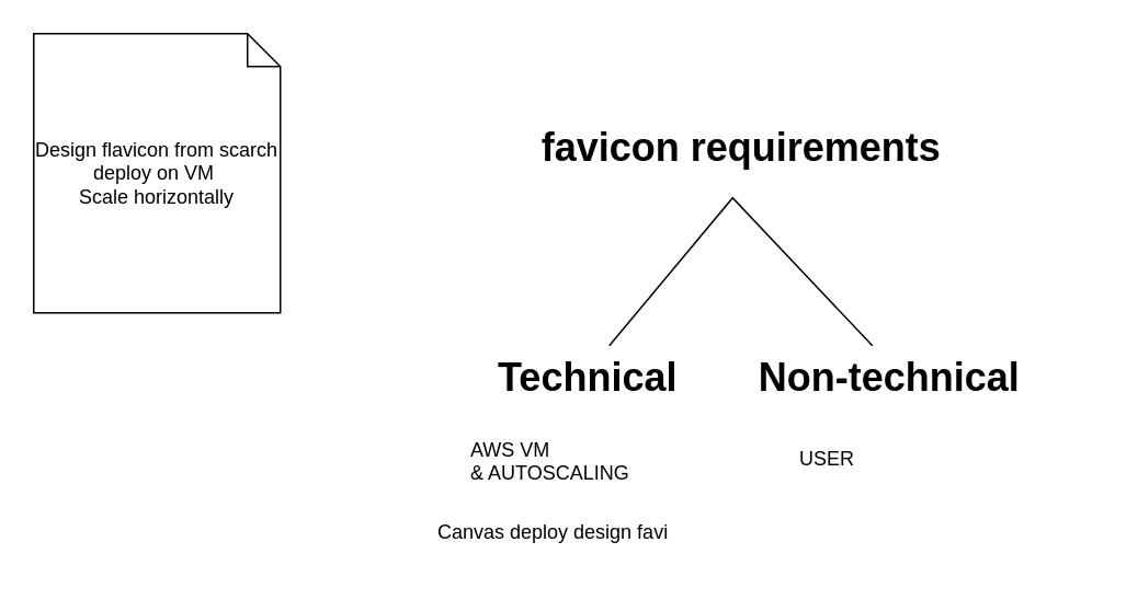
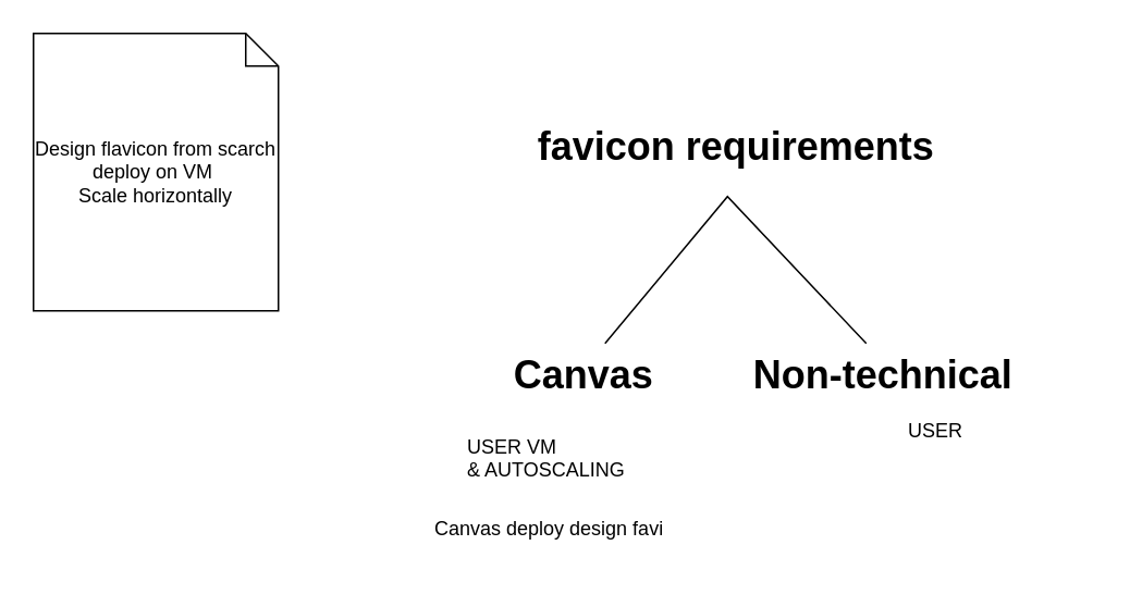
- <mxCell id="4" value="Technical&amp;nbsp;" style="text;strokeColor=none;fillColor=none;html=1;fontSize=24;fontStyle=1;verticalAlign=middle;align=center;" vertex="1" parent="1"><mxGeometry x="310" y="210" width="100" height="40" as="geometry" /></mxCell>
+ <mxCell id="4" value="Canvas&amp;nbsp;" style="text;strokeColor=none;fillColor=none;html=1;fontSize=24;fontStyle=1;verticalAlign=middle;align=center;" vertex="1" parent="1"><mxGeometry x="310" y="210" width="100" height="40" as="geometry" /></mxCell>
- <mxCell id="7" value="AWS VM&#10;&amp; AUTOSCALING" style="text;strokeColor=none;fillColor=none;spacingLeft=4;spacingRight=4;overflow=hidden;rotatable=0;points=[[0,0.5],[1,0.5]];portConstraint=eastwest;fontSize=12;" vertex="1" parent="1"><mxGeometry x="280" y="260" width="120" height="50" as="geometry" /></mxCell>
+ <mxCell id="7" value="USER VM&#10;&amp; AUTOSCALING" style="text;strokeColor=none;fillColor=none;spacingLeft=4;spacingRight=4;overflow=hidden;rotatable=0;points=[[0,0.5],[1,0.5]];portConstraint=eastwest;fontSize=12;" vertex="1" parent="1"><mxGeometry x="280" y="260" width="120" height="50" as="geometry" /></mxCell>
- <mxCell id="9" value="USER " style="text;strokeColor=none;fillColor=none;spacingLeft=4;spacingRight=4;overflow=hidden;rotatable=0;points=[[0,0.5],[1,0.5]];portConstraint=eastwest;fontSize=12;" vertex="1" parent="1"><mxGeometry x="480" y="265" width="120" height="50" as="geometry" /></mxCell>
+ <mxCell id="9" value="USER " style="text;strokeColor=none;fillColor=none;spacingLeft=4;spacingRight=4;overflow=hidden;rotatable=0;points=[[0,0.5],[1,0.5]];portConstraint=eastwest;fontSize=12;" vertex="1" parent="1"><mxGeometry x="550" y="250" width="120" height="50" as="geometry" /></mxCell>
